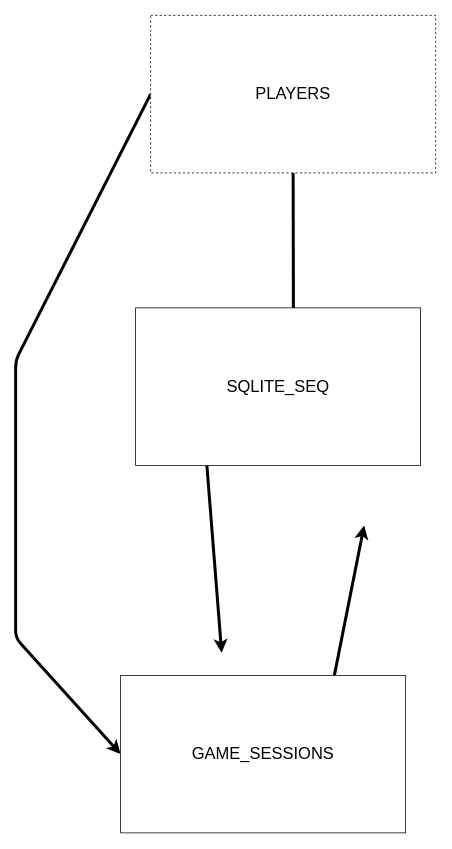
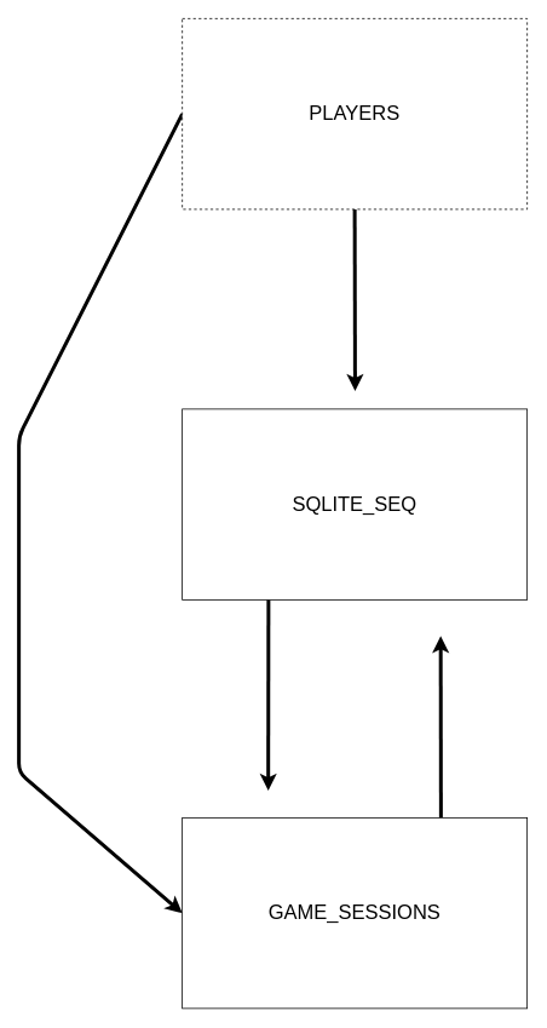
- <mxCell id="8" value="&lt;span style=&quot;font-size: 22px;&quot;&gt;SQLITE_SEQ&lt;/span&gt;" style="whiteSpace=wrap;html=1;" vertex="1" parent="1"><mxGeometry x="180" y="410" width="380" height="210" as="geometry" /></mxCell>
+ <mxCell id="8" value="&lt;span style=&quot;font-size: 22px;&quot;&gt;SQLITE_SEQ&lt;/span&gt;" style="whiteSpace=wrap;html=1;" vertex="1" parent="1"><mxGeometry x="200" y="450" width="380" height="210" as="geometry" /></mxCell>
- <mxCell id="6" value="&lt;span style=&quot;font-size: 22px;&quot;&gt;GAME_SESSIONS&lt;/span&gt;" style="whiteSpace=wrap;html=1;" vertex="1" parent="1"><mxGeometry x="160" y="900" width="380" height="210" as="geometry" /></mxCell>
+ <mxCell id="6" value="&lt;span style=&quot;font-size: 22px;&quot;&gt;GAME_SESSIONS&lt;/span&gt;" style="whiteSpace=wrap;html=1;" vertex="1" parent="1"><mxGeometry x="200" y="900" width="380" height="210" as="geometry" /></mxCell>
